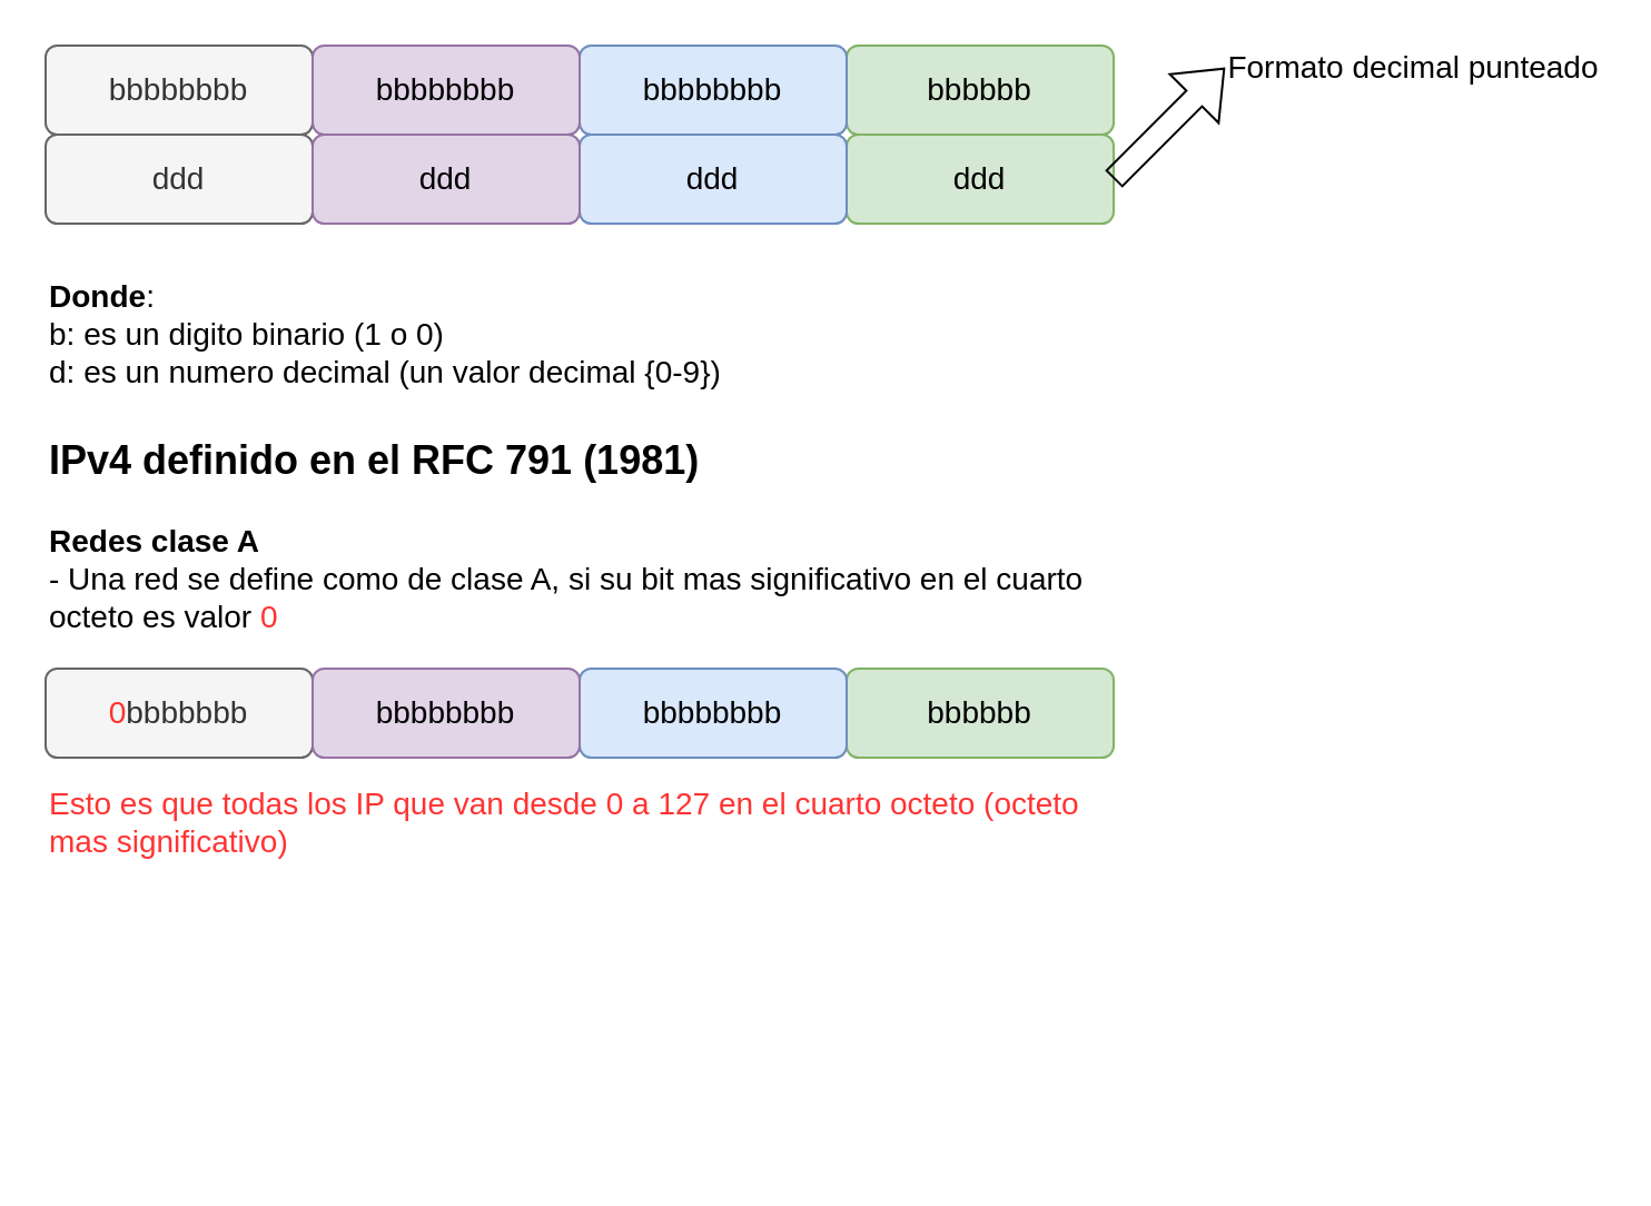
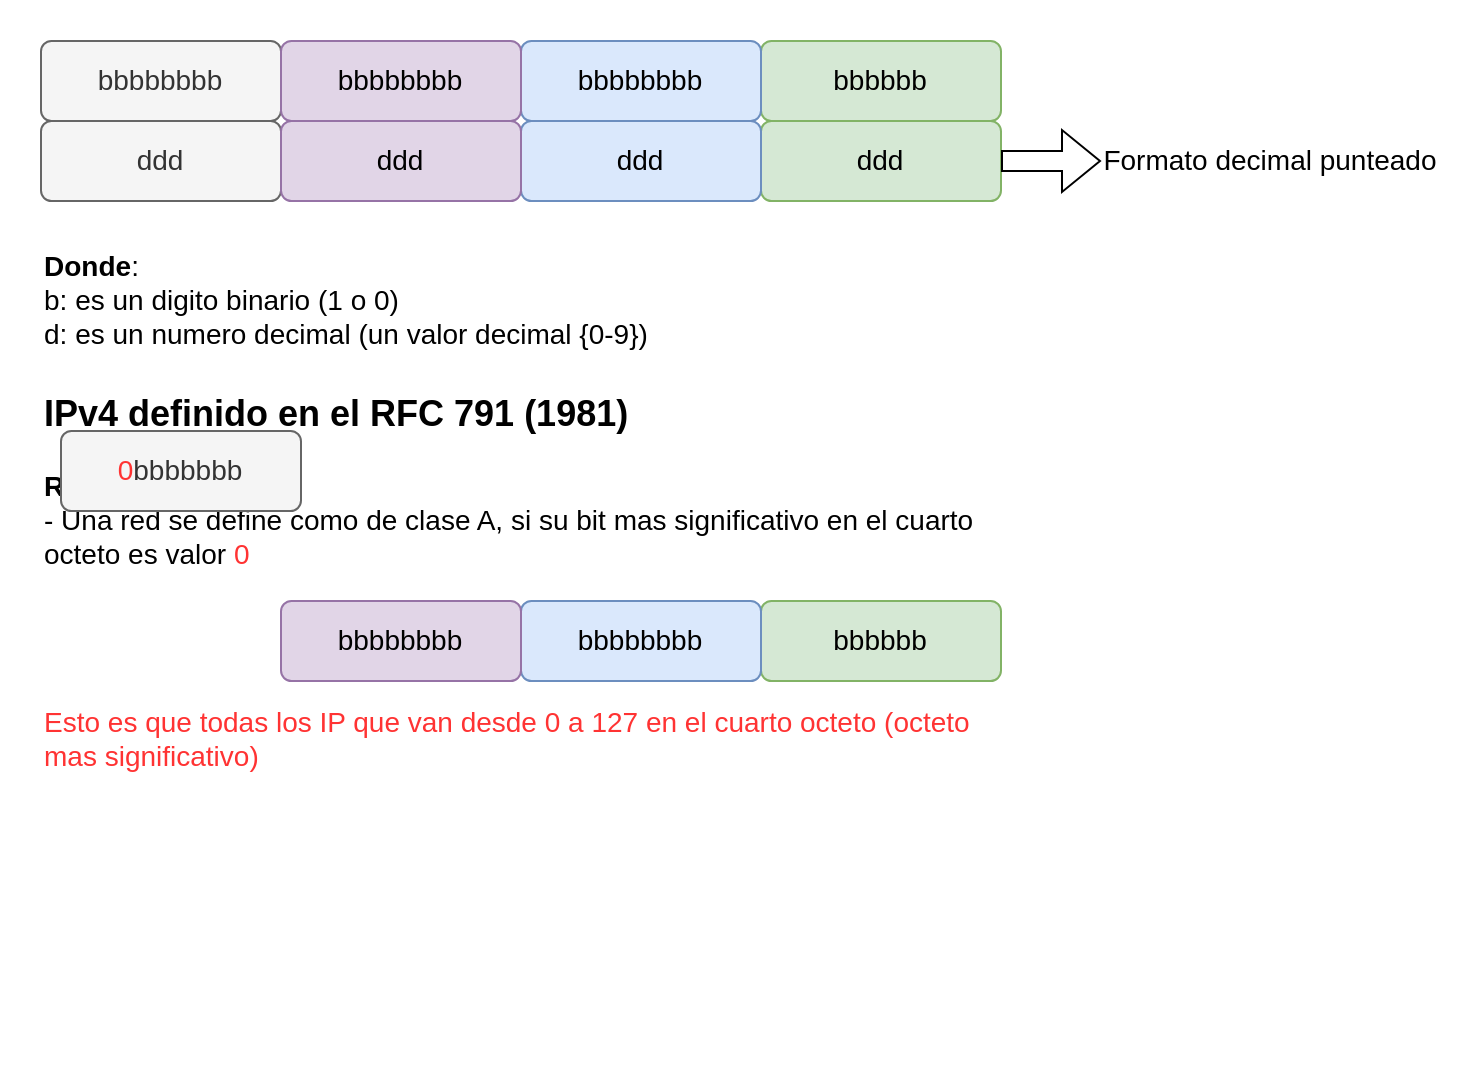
- <mxCell id="10" value="Formato decimal punteado" style="text;html=1;align=center;verticalAlign=middle;whiteSpace=wrap;rounded=0;fontSize=14;" vertex="1" parent="1"><mxGeometry x="550" y="15" width="170" height="30" as="geometry" /></mxCell>
+ <mxCell id="10" value="Formato decimal punteado" style="text;html=1;align=center;verticalAlign=middle;whiteSpace=wrap;rounded=0;fontSize=14;" vertex="1" parent="1"><mxGeometry x="550" y="65" width="170" height="30" as="geometry" /></mxCell>
- <mxCell id="14" value="&lt;font style=&quot;color: rgb(255, 51, 51);&quot;&gt;0&lt;/font&gt;bbbbbbb" style="rounded=1;whiteSpace=wrap;html=1;arcSize=13;fontSize=14;fillColor=#f5f5f5;strokeColor=#666666;fontColor=#333333;" vertex="1" parent="1"><mxGeometry x="20" y="300" width="120" height="40" as="geometry" /></mxCell>
+ <mxCell id="14" value="&lt;font style=&quot;color: rgb(255, 51, 51);&quot;&gt;0&lt;/font&gt;bbbbbbb" style="rounded=1;whiteSpace=wrap;html=1;arcSize=13;fontSize=14;fillColor=#f5f5f5;strokeColor=#666666;fontColor=#333333;" vertex="1" parent="1"><mxGeometry x="30" y="215" width="120" height="40" as="geometry" /></mxCell>
